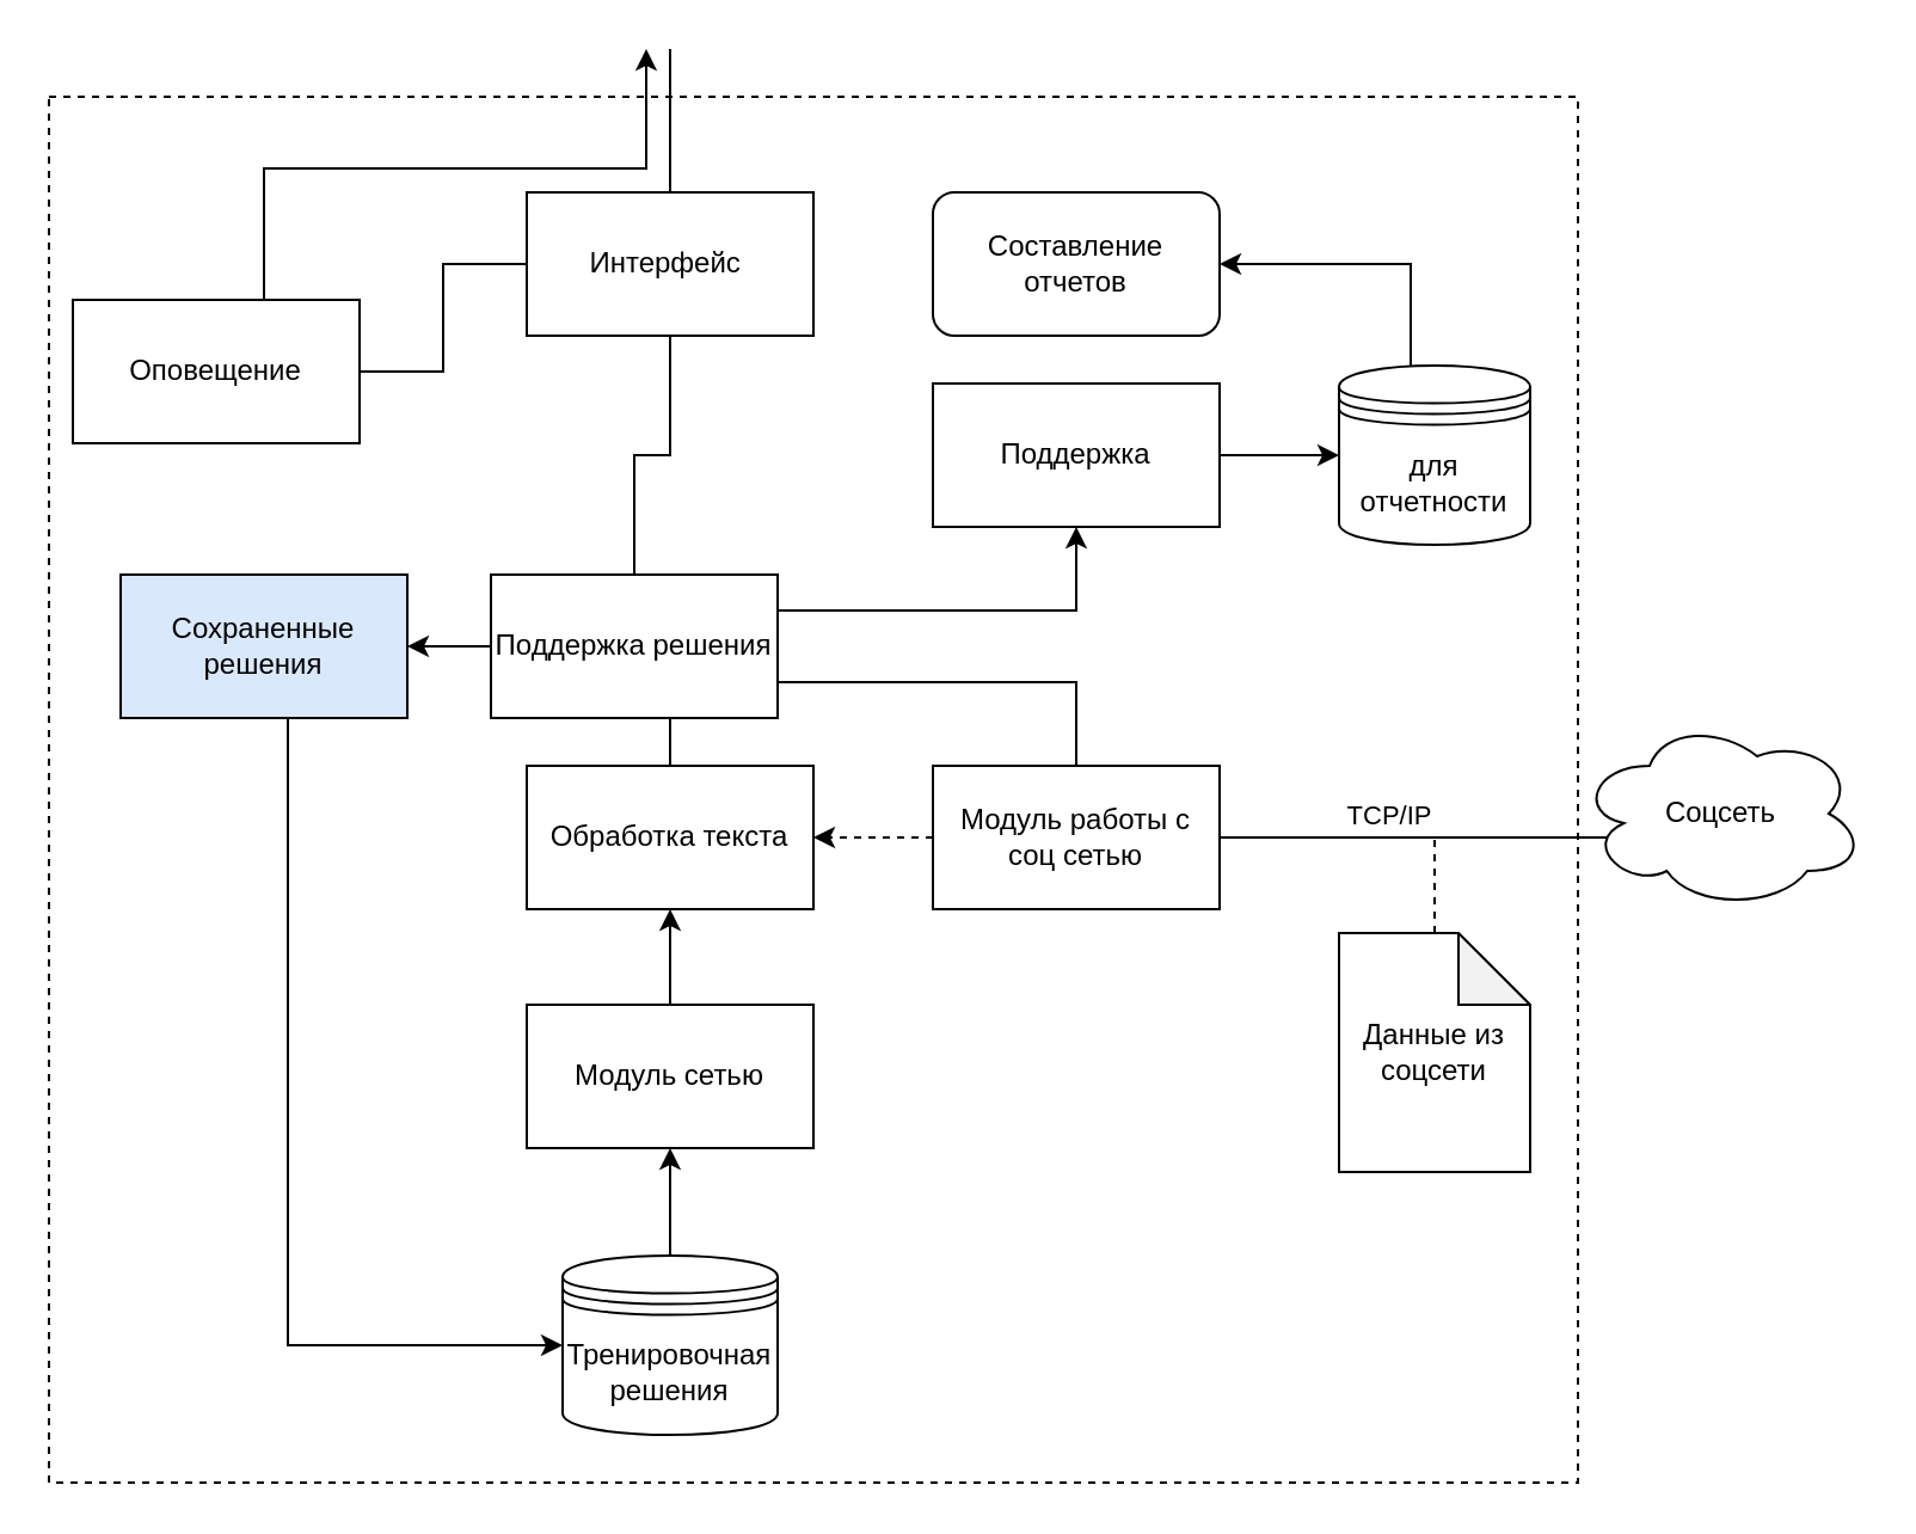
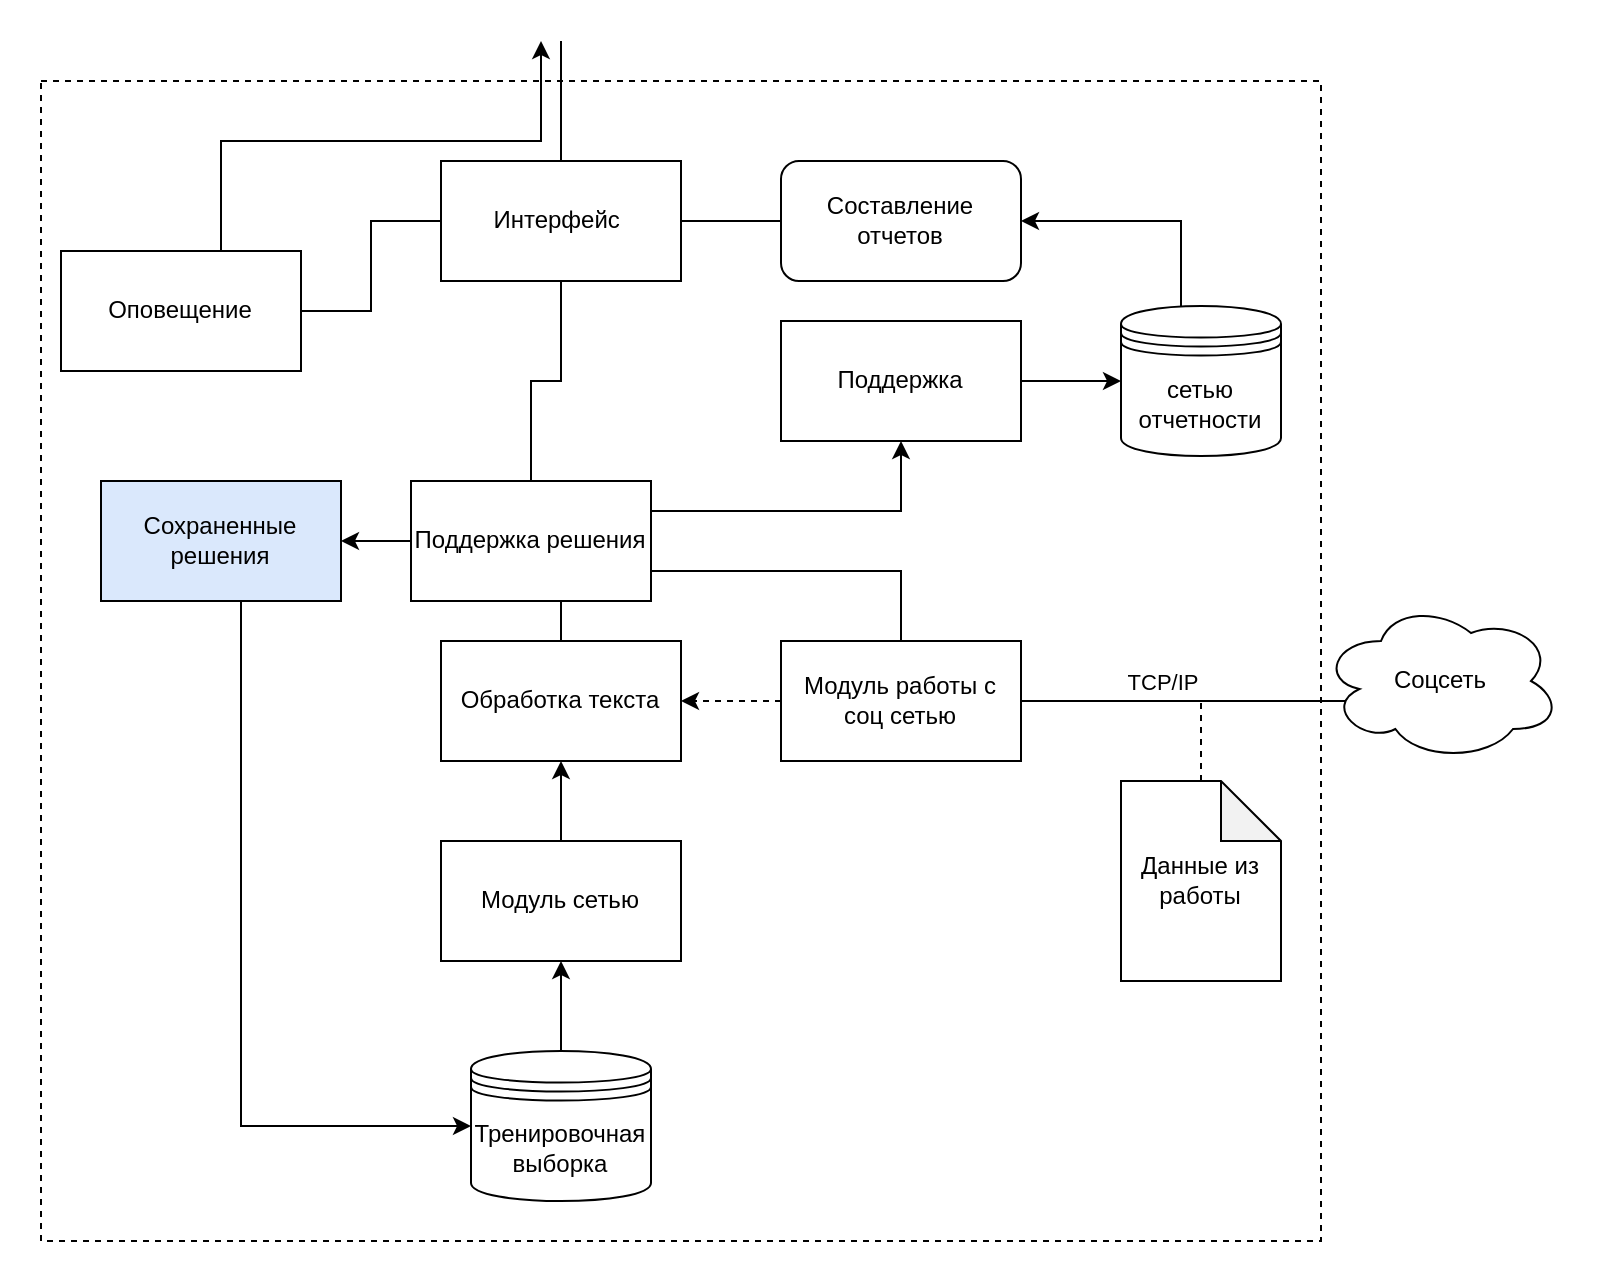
+ <mxCell id="4" value="" style="edgeStyle=orthogonalEdgeStyle;rounded=0;orthogonalLoop=1;jettySize=auto;html=1;startArrow=none;startFill=0;endArrow=none;endFill=0;" parent="1" source="7" target="24" edge="1"><mxGeometry relative="1" as="geometry" /></mxCell>
- <mxCell id="30" value="для отчетности" style="shape=datastore;whiteSpace=wrap;html=1;" parent="1" vertex="1"><mxGeometry x="560" y="152.5" width="80" height="75" as="geometry" /></mxCell>
+ <mxCell id="30" value="сетью отчетности" style="shape=datastore;whiteSpace=wrap;html=1;" parent="1" vertex="1"><mxGeometry x="560" y="152.5" width="80" height="75" as="geometry" /></mxCell>
- <mxCell id="33" value="Данные из&lt;br&gt;соцсети" style="shape=note;whiteSpace=wrap;html=1;backgroundOutline=1;darkOpacity=0.05;rounded=0;strokeWidth=1;align=center;" parent="1" vertex="1"><mxGeometry x="560" y="390" width="80" height="100" as="geometry" /></mxCell>
+ <mxCell id="33" value="Данные из&lt;br&gt;работы" style="shape=note;whiteSpace=wrap;html=1;backgroundOutline=1;darkOpacity=0.05;rounded=0;strokeWidth=1;align=center;" parent="1" vertex="1"><mxGeometry x="560" y="390" width="80" height="100" as="geometry" /></mxCell>
- <mxCell id="17" value="Тренировочная решения" style="shape=datastore;whiteSpace=wrap;html=1;" parent="1" vertex="1"><mxGeometry x="235" y="525" width="90" height="75" as="geometry" /></mxCell>
+ <mxCell id="17" value="Тренировочная выборка" style="shape=datastore;whiteSpace=wrap;html=1;" parent="1" vertex="1"><mxGeometry x="235" y="525" width="90" height="75" as="geometry" /></mxCell>
